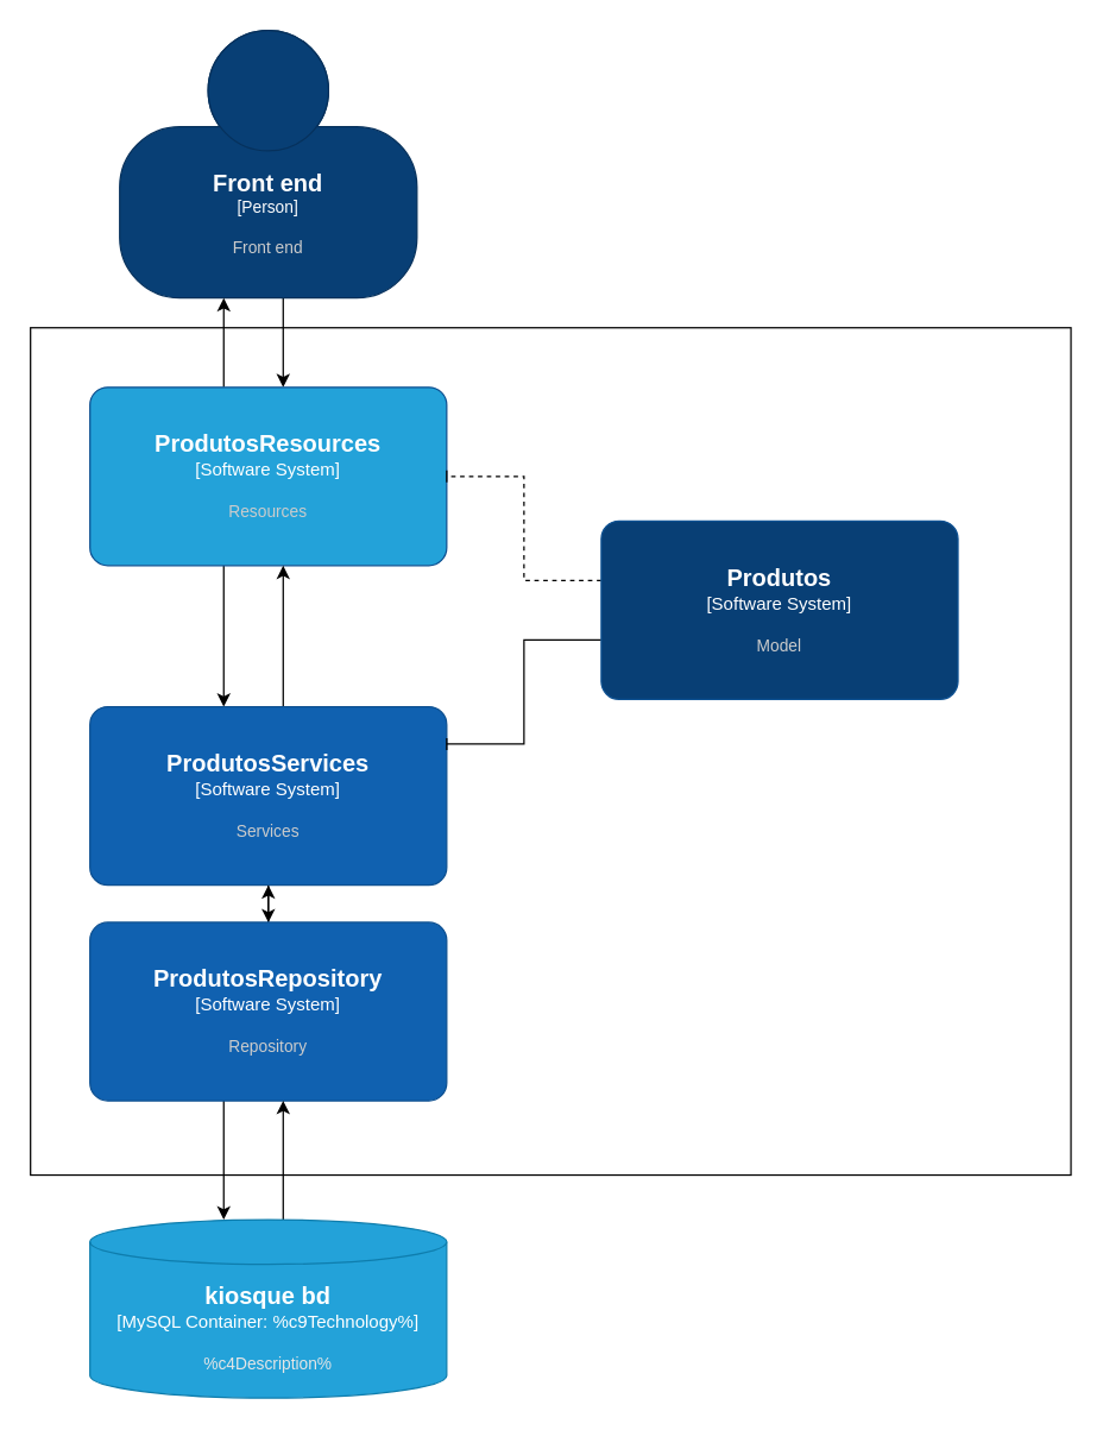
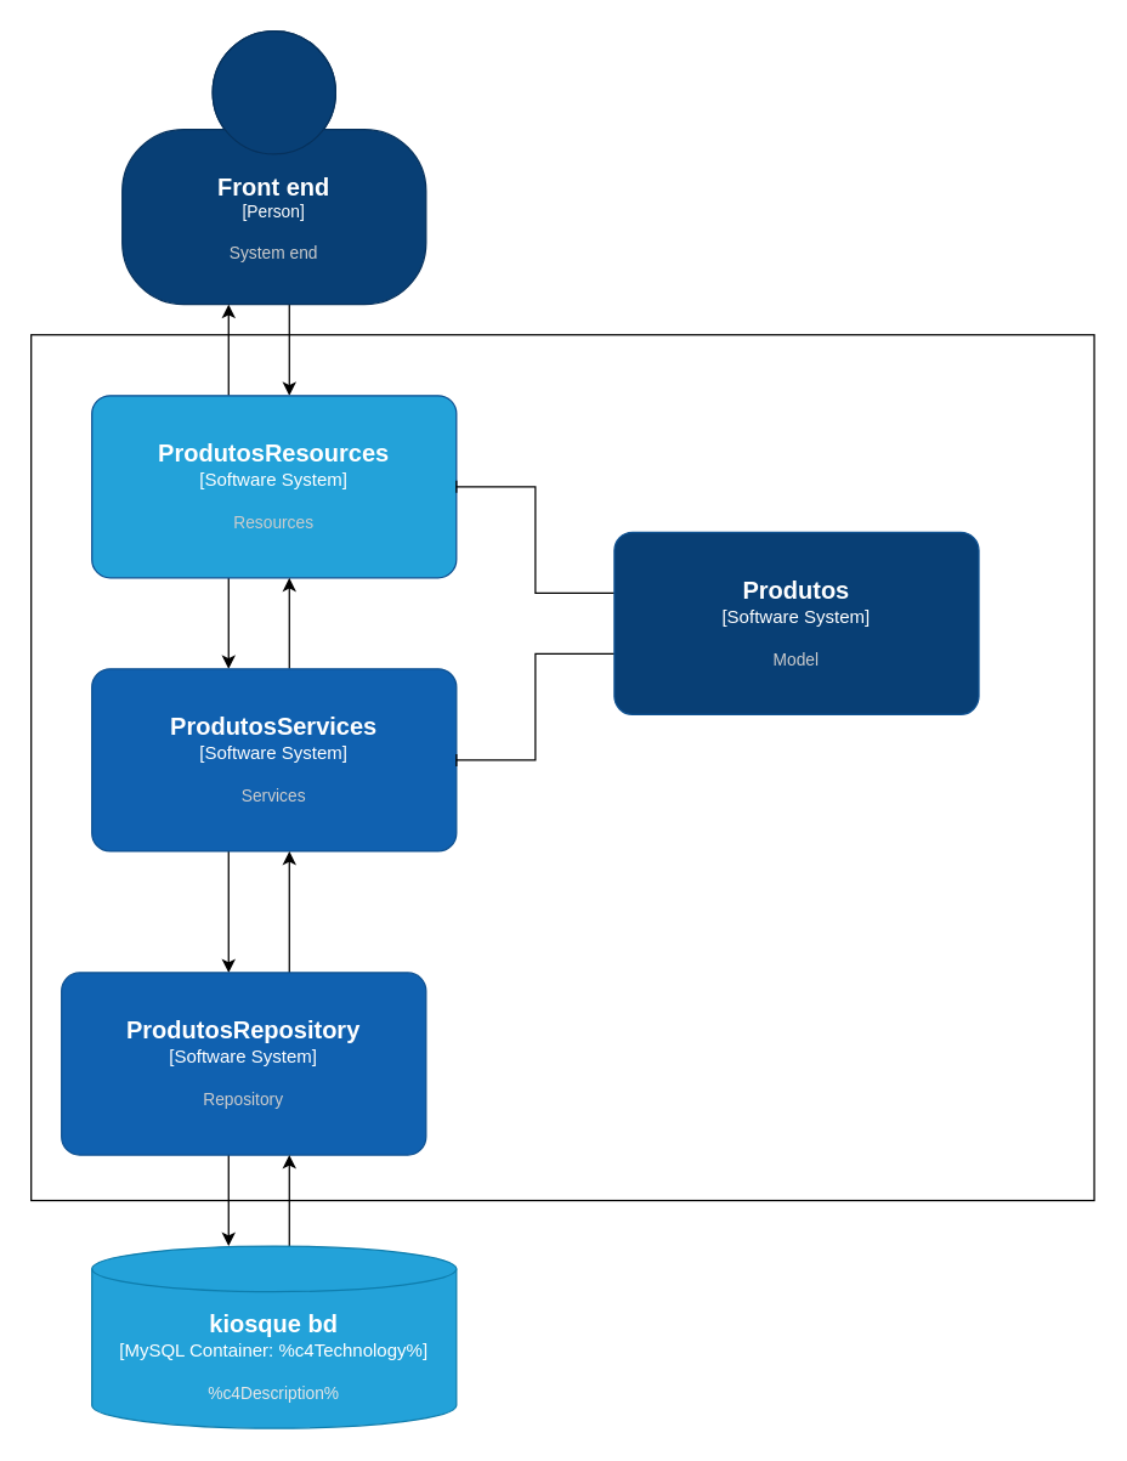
- <mxCell id="3" value="&lt;font style=&quot;font-size: 16px&quot;&gt;&lt;b&gt;Front end&lt;/b&gt;&lt;/font&gt;&lt;div&gt;[Person]&lt;/div&gt;&lt;br&gt;&lt;div&gt;&lt;font style=&quot;font-size: 11px&quot;&gt;&lt;font color=&quot;#cccccc&quot;&gt;Front end&lt;/font&gt;&lt;/div&gt;" style="html=1;fontSize=11;dashed=0;whiteSpace=wrap;fillColor=#083F75;strokeColor=#06315C;fontColor=#ffffff;shape=mxgraph.c4.person2;align=center;metaEdit=1;points=[[0.5,0,0],[1,0.5,0],[1,0.75,0],[0.75,1,0],[0.5,1,0],[0.25,1,0],[0,0.75,0],[0,0.5,0]];resizable=0;" vertex="1" parent="1"><mxGeometry x="80" y="20" width="200" height="180" as="geometry" /></mxCell>
+ <mxCell id="3" value="&lt;font style=&quot;font-size: 16px&quot;&gt;&lt;b&gt;Front end&lt;/b&gt;&lt;/font&gt;&lt;div&gt;[Person]&lt;/div&gt;&lt;br&gt;&lt;div&gt;&lt;font style=&quot;font-size: 11px&quot;&gt;&lt;font color=&quot;#cccccc&quot;&gt;System end&lt;/font&gt;&lt;/div&gt;" style="html=1;fontSize=11;dashed=0;whiteSpace=wrap;fillColor=#083F75;strokeColor=#06315C;fontColor=#ffffff;shape=mxgraph.c4.person2;align=center;metaEdit=1;points=[[0.5,0,0],[1,0.5,0],[1,0.75,0],[0.75,1,0],[0.5,1,0],[0.25,1,0],[0,0.75,0],[0,0.5,0]];resizable=0;" vertex="1" parent="1"><mxGeometry x="80" y="20" width="200" height="180" as="geometry" /></mxCell>
- <mxCell id="15" style="edgeStyle=orthogonalEdgeStyle;rounded=0;orthogonalLoop=1;jettySize=auto;html=1;entryX=1;entryY=0.5;entryDx=0;entryDy=0;entryPerimeter=0;endArrow=baseDash;endFill=0;dashed=1;" edge="1" parent="1" source="17" target="6"><mxGeometry relative="1" as="geometry"><Array as="points"><mxPoint x="352" y="390" /><mxPoint x="352" y="320" /></Array></mxGeometry></mxCell>
+ <mxCell id="15" style="edgeStyle=orthogonalEdgeStyle;rounded=0;orthogonalLoop=1;jettySize=auto;html=1;entryX=1;entryY=0.5;entryDx=0;entryDy=0;entryPerimeter=0;endArrow=baseDash;endFill=0;" edge="1" parent="1" source="17" target="6"><mxGeometry relative="1" as="geometry"><Array as="points"><mxPoint x="352" y="390" /><mxPoint x="352" y="320" /></Array></mxGeometry></mxCell>
- <mxCell id="9" value="&lt;font style=&quot;font-size: 16px&quot;&gt;&lt;b&gt;ProdutosServices&lt;/b&gt;&lt;/font&gt;&lt;div&gt;[Software System]&lt;/div&gt;&lt;br&gt;&lt;div&gt;&lt;font style=&quot;font-size: 11px&quot;&gt;&lt;font color=&quot;#cccccc&quot;&gt;Services&lt;/font&gt;&lt;/div&gt;" style="rounded=1;whiteSpace=wrap;html=1;labelBackgroundColor=none;fillColor=#1061B0;fontColor=#ffffff;align=center;arcSize=10;strokeColor=#0D5091;metaEdit=1;resizable=0;points=[[0.25,0,0],[0.5,0,0],[0.75,0,0],[1,0.25,0],[1,0.5,0],[1,0.75,0],[0.75,1,0],[0.5,1,0],[0.25,1,0],[0,0.75,0],[0,0.5,0],[0,0.25,0]];" vertex="1" parent="1"><mxGeometry x="60" y="475" width="240" height="120" as="geometry" /></mxCell>
+ <mxCell id="9" value="&lt;font style=&quot;font-size: 16px&quot;&gt;&lt;b&gt;ProdutosServices&lt;/b&gt;&lt;/font&gt;&lt;div&gt;[Software System]&lt;/div&gt;&lt;br&gt;&lt;div&gt;&lt;font style=&quot;font-size: 11px&quot;&gt;&lt;font color=&quot;#cccccc&quot;&gt;Services&lt;/font&gt;&lt;/div&gt;" style="rounded=1;whiteSpace=wrap;html=1;labelBackgroundColor=none;fillColor=#1061B0;fontColor=#ffffff;align=center;arcSize=10;strokeColor=#0D5091;metaEdit=1;resizable=0;points=[[0.25,0,0],[0.5,0,0],[0.75,0,0],[1,0.25,0],[1,0.5,0],[1,0.75,0],[0.75,1,0],[0.5,1,0],[0.25,1,0],[0,0.75,0],[0,0.5,0],[0,0.25,0]];" vertex="1" parent="1"><mxGeometry x="60" y="440" width="240" height="120" as="geometry" /></mxCell>
- <mxCell id="12" value="&lt;font style=&quot;font-size: 16px&quot;&gt;&lt;b&gt;ProdutosRepository&lt;/b&gt;&lt;/font&gt;&lt;div&gt;[Software System]&lt;/div&gt;&lt;br&gt;&lt;div&gt;&lt;font style=&quot;font-size: 11px&quot;&gt;&lt;font color=&quot;#cccccc&quot;&gt;Repository&lt;/font&gt;&lt;/div&gt;" style="rounded=1;whiteSpace=wrap;html=1;labelBackgroundColor=none;fillColor=#1061B0;fontColor=#ffffff;align=center;arcSize=10;strokeColor=#0D5091;metaEdit=1;resizable=0;points=[[0.25,0,0],[0.5,0,0],[0.75,0,0],[1,0.25,0],[1,0.5,0],[1,0.75,0],[0.75,1,0],[0.5,1,0],[0.25,1,0],[0,0.75,0],[0,0.5,0],[0,0.25,0]];" vertex="1" parent="1"><mxGeometry x="60" y="620" width="240" height="120" as="geometry" /></mxCell>
+ <mxCell id="12" value="&lt;font style=&quot;font-size: 16px&quot;&gt;&lt;b&gt;ProdutosRepository&lt;/b&gt;&lt;/font&gt;&lt;div&gt;[Software System]&lt;/div&gt;&lt;br&gt;&lt;div&gt;&lt;font style=&quot;font-size: 11px&quot;&gt;&lt;font color=&quot;#cccccc&quot;&gt;Repository&lt;/font&gt;&lt;/div&gt;" style="rounded=1;whiteSpace=wrap;html=1;labelBackgroundColor=none;fillColor=#1061B0;fontColor=#ffffff;align=center;arcSize=10;strokeColor=#0D5091;metaEdit=1;resizable=0;points=[[0.25,0,0],[0.5,0,0],[0.75,0,0],[1,0.25,0],[1,0.5,0],[1,0.75,0],[0.75,1,0],[0.5,1,0],[0.25,1,0],[0,0.75,0],[0,0.5,0],[0,0.25,0]];" vertex="1" parent="1"><mxGeometry x="40" y="640" width="240" height="120" as="geometry" /></mxCell>
- <mxCell id="14" value="&lt;font style=&quot;font-size: 16px&quot;&gt;&lt;b&gt;kiosque bd&lt;/b&gt;&lt;/font&gt;&lt;div&gt;[MySQL Container:&amp;nbsp;%c9Technology%]&lt;/div&gt;&lt;br&gt;&lt;div&gt;&lt;font style=&quot;font-size: 11px&quot;&gt;&lt;font color=&quot;#E6E6E6&quot;&gt;%c4Description%&lt;/font&gt;&lt;/div&gt;" style="shape=cylinder3;size=15;whiteSpace=wrap;html=1;boundedLbl=1;rounded=0;labelBackgroundColor=none;fillColor=#23A2D9;fontSize=12;fontColor=#ffffff;align=center;strokeColor=#0E7DAD;metaEdit=1;points=[[0.5,0,0],[1,0.25,0],[1,0.5,0],[1,0.75,0],[0.5,1,0],[0,0.75,0],[0,0.5,0],[0,0.25,0]];resizable=0;" vertex="1" parent="1"><mxGeometry x="60" y="820" width="240" height="120" as="geometry" /></mxCell>
+ <mxCell id="14" value="&lt;font style=&quot;font-size: 16px&quot;&gt;&lt;b&gt;kiosque bd&lt;/b&gt;&lt;/font&gt;&lt;div&gt;[MySQL Container:&amp;nbsp;%c4Technology%]&lt;/div&gt;&lt;br&gt;&lt;div&gt;&lt;font style=&quot;font-size: 11px&quot;&gt;&lt;font color=&quot;#E6E6E6&quot;&gt;%c4Description%&lt;/font&gt;&lt;/div&gt;" style="shape=cylinder3;size=15;whiteSpace=wrap;html=1;boundedLbl=1;rounded=0;labelBackgroundColor=none;fillColor=#23A2D9;fontSize=12;fontColor=#ffffff;align=center;strokeColor=#0E7DAD;metaEdit=1;points=[[0.5,0,0],[1,0.25,0],[1,0.5,0],[1,0.75,0],[0.5,1,0],[0,0.75,0],[0,0.5,0],[0,0.25,0]];resizable=0;" vertex="1" parent="1"><mxGeometry x="60" y="820" width="240" height="120" as="geometry" /></mxCell>
